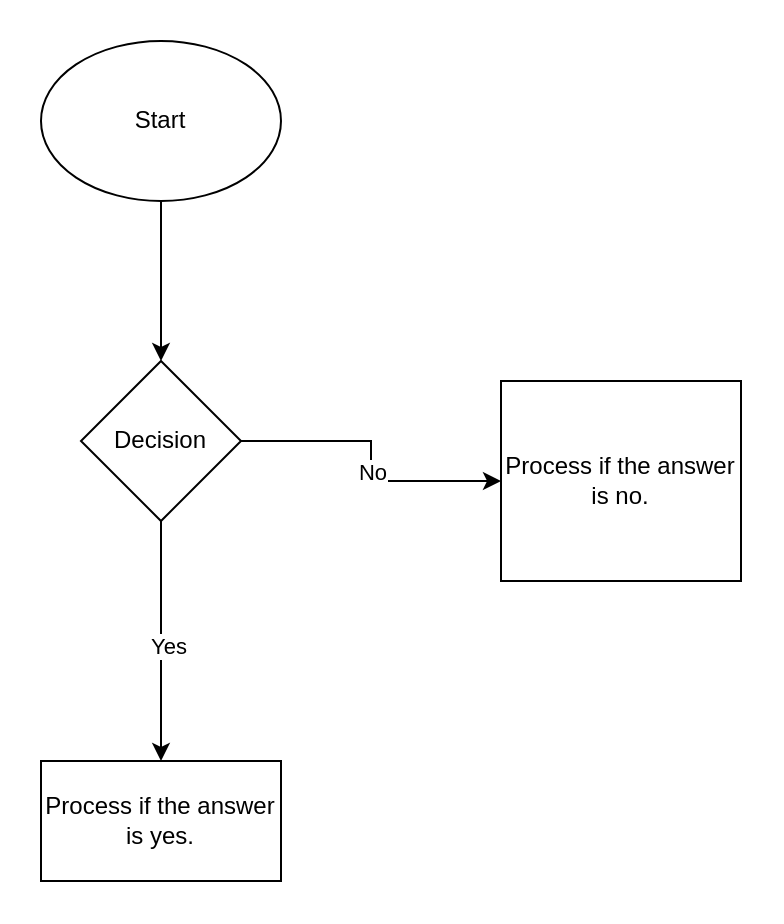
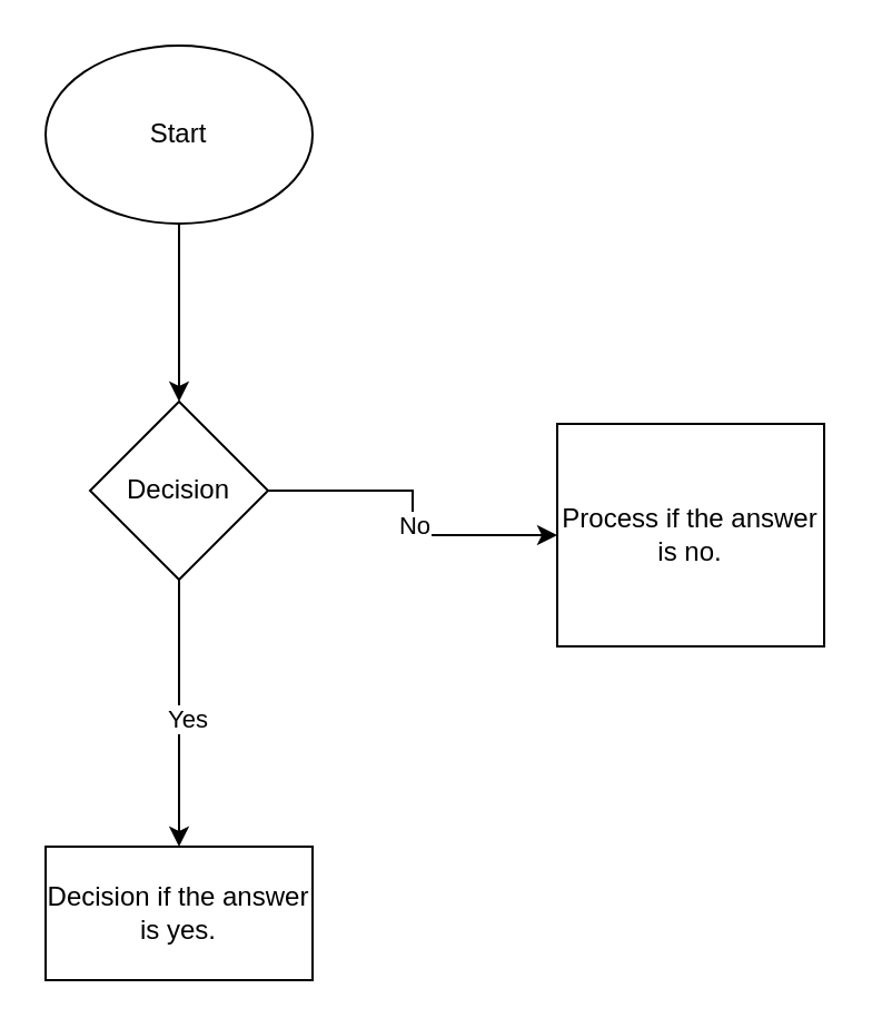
- <mxCell id="10" value="Process if the answer is yes." style="rounded=0;whiteSpace=wrap;html=1;" vertex="1" parent="1"><mxGeometry x="20" y="380" width="120" height="60" as="geometry" /></mxCell>
+ <mxCell id="10" value="Decision if the answer is yes." style="rounded=0;whiteSpace=wrap;html=1;" vertex="1" parent="1"><mxGeometry x="20" y="380" width="120" height="60" as="geometry" /></mxCell>
